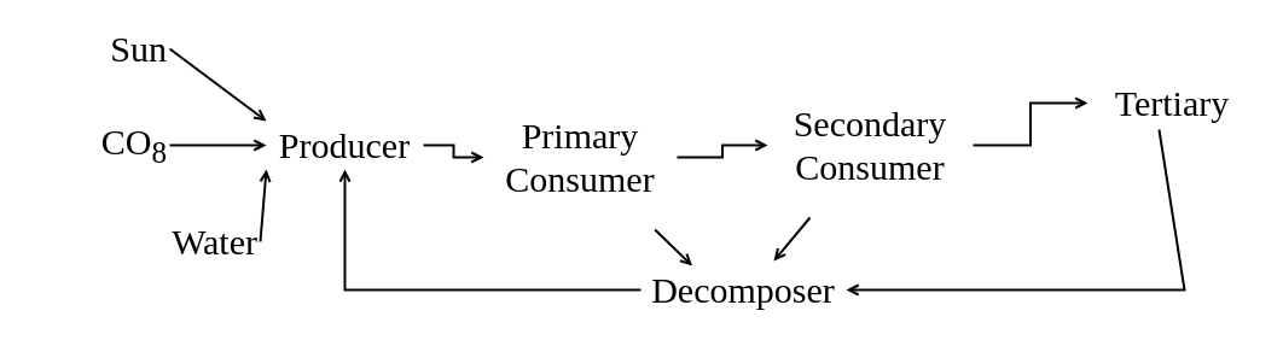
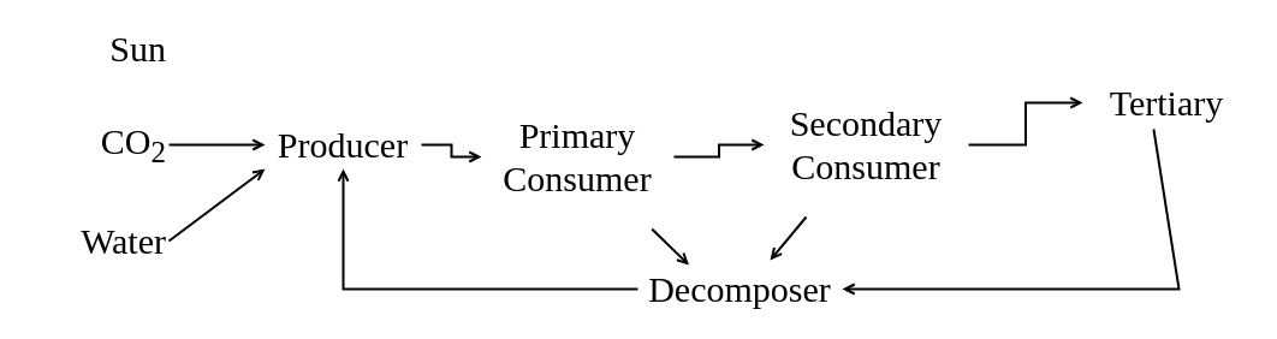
- <mxCell id="11" value="" style="endArrow=open;html=1;rounded=0;exitX=1;exitY=0.5;exitDx=0;exitDy=0;entryX=0;entryY=0;entryDx=0;entryDy=0;strokeWidth=2;endFill=0;" edge="1" parent="1" source="2" target="6"><mxGeometry width="50" height="50" relative="1" as="geometry"><mxPoint x="180" y="70" as="sourcePoint" /><mxPoint x="230" y="20" as="targetPoint" /></mxGeometry></mxCell>
- <mxCell id="3" value="CO&lt;sub&gt;8&lt;/sub&gt;" style="rounded=0;whiteSpace=wrap;html=1;fillColor=none;fontSize=30;fontFamily=Ubuntu Mono;strokeWidth=3;strokeColor=none;align=right;" vertex="1" parent="1"><mxGeometry x="20" y="100" width="120" height="40" as="geometry" /></mxCell>
+ <mxCell id="3" value="CO&lt;sub&gt;2&lt;/sub&gt;" style="rounded=0;whiteSpace=wrap;html=1;fillColor=none;fontSize=30;fontFamily=Ubuntu Mono;strokeWidth=3;strokeColor=none;align=right;" vertex="1" parent="1"><mxGeometry x="20" y="100" width="120" height="40" as="geometry" /></mxCell>
- <mxCell id="4" value="Water" style="rounded=0;whiteSpace=wrap;html=1;fillColor=none;fontSize=30;fontFamily=Ubuntu Mono;strokeWidth=3;strokeColor=none;align=right;" vertex="1" parent="1"><mxGeometry x="95" y="180" width="120" height="40" as="geometry" /></mxCell>
+ <mxCell id="4" value="Water" style="rounded=0;whiteSpace=wrap;html=1;fillColor=none;fontSize=30;fontFamily=Ubuntu Mono;strokeWidth=3;strokeColor=none;align=right;" vertex="1" parent="1"><mxGeometry x="20" y="180" width="120" height="40" as="geometry" /></mxCell>
